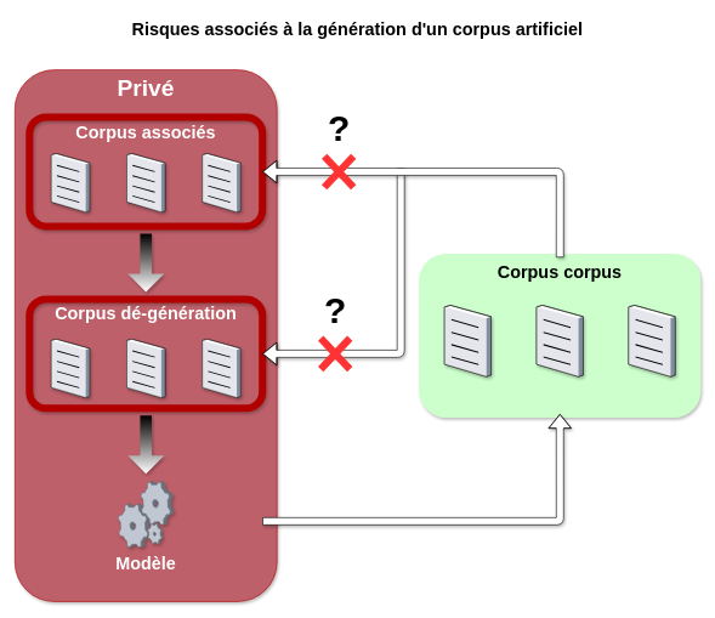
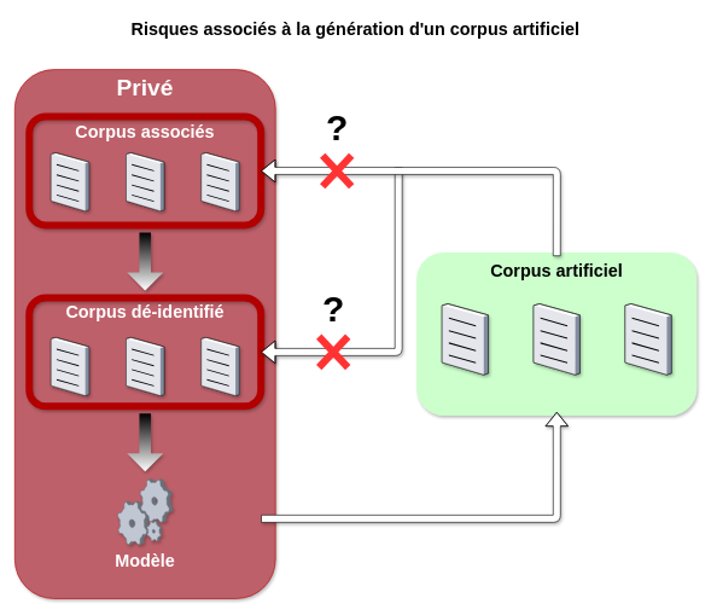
- <mxCell id="18" value="Corpus corpus" style="whiteSpace=wrap;html=1;fillColor=#CCFFCC;fontSize=24;strokeColor=#CCFFCC;verticalAlign=top;fontColor=default;perimeterSpacing=0;rounded=1;glass=0;shadow=1;sketch=0;fontStyle=1;labelBorderColor=none;strokeWidth=10;labelBackgroundColor=none;" parent="1" vertex="1"><mxGeometry x="580.05" y="352.71" width="377" height="215" as="geometry" /></mxCell>
+ <mxCell id="18" value="Corpus artificiel" style="whiteSpace=wrap;html=1;fillColor=#CCFFCC;fontSize=24;strokeColor=#CCFFCC;verticalAlign=top;fontColor=default;perimeterSpacing=0;rounded=1;glass=0;shadow=1;sketch=0;fontStyle=1;labelBorderColor=none;strokeWidth=10;labelBackgroundColor=none;" parent="1" vertex="1"><mxGeometry x="580.05" y="352.71" width="377" height="215" as="geometry" /></mxCell>
- <mxCell id="5" value="Corpus dé-génération" style="whiteSpace=wrap;html=1;fillColor=none;fontSize=24;strokeColor=#B20000;verticalAlign=top;fontColor=#ffffff;rounded=1;glass=0;shadow=1;sketch=0;gradientColor=#DCB4BF;gradientDirection=south;strokeWidth=10;fontStyle=1" parent="4" vertex="1"><mxGeometry width="320" height="150" as="geometry" /></mxCell>
+ <mxCell id="5" value="Corpus dé-identifié" style="whiteSpace=wrap;html=1;fillColor=none;fontSize=24;strokeColor=#B20000;verticalAlign=top;fontColor=#ffffff;rounded=1;glass=0;shadow=1;sketch=0;gradientColor=#DCB4BF;gradientDirection=south;strokeWidth=10;fontStyle=1" parent="4" vertex="1"><mxGeometry width="320" height="150" as="geometry" /></mxCell>
